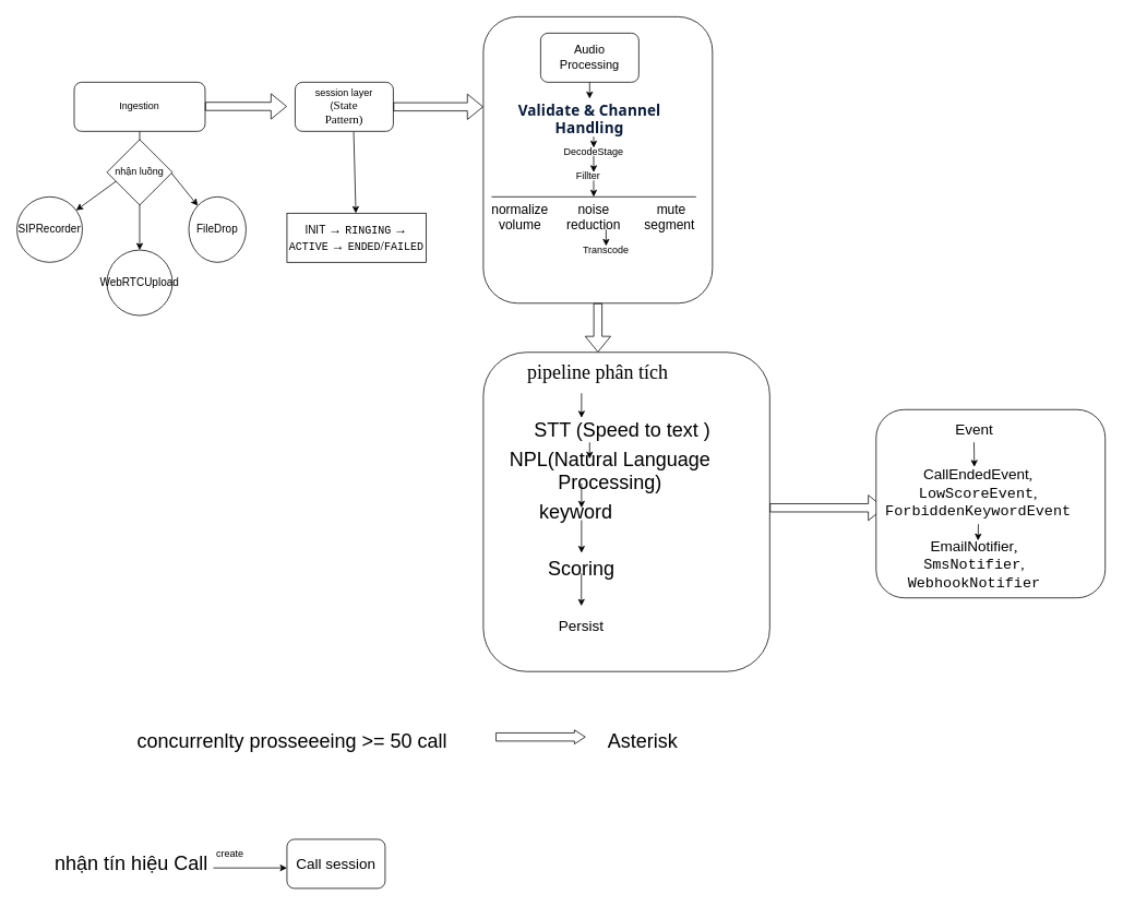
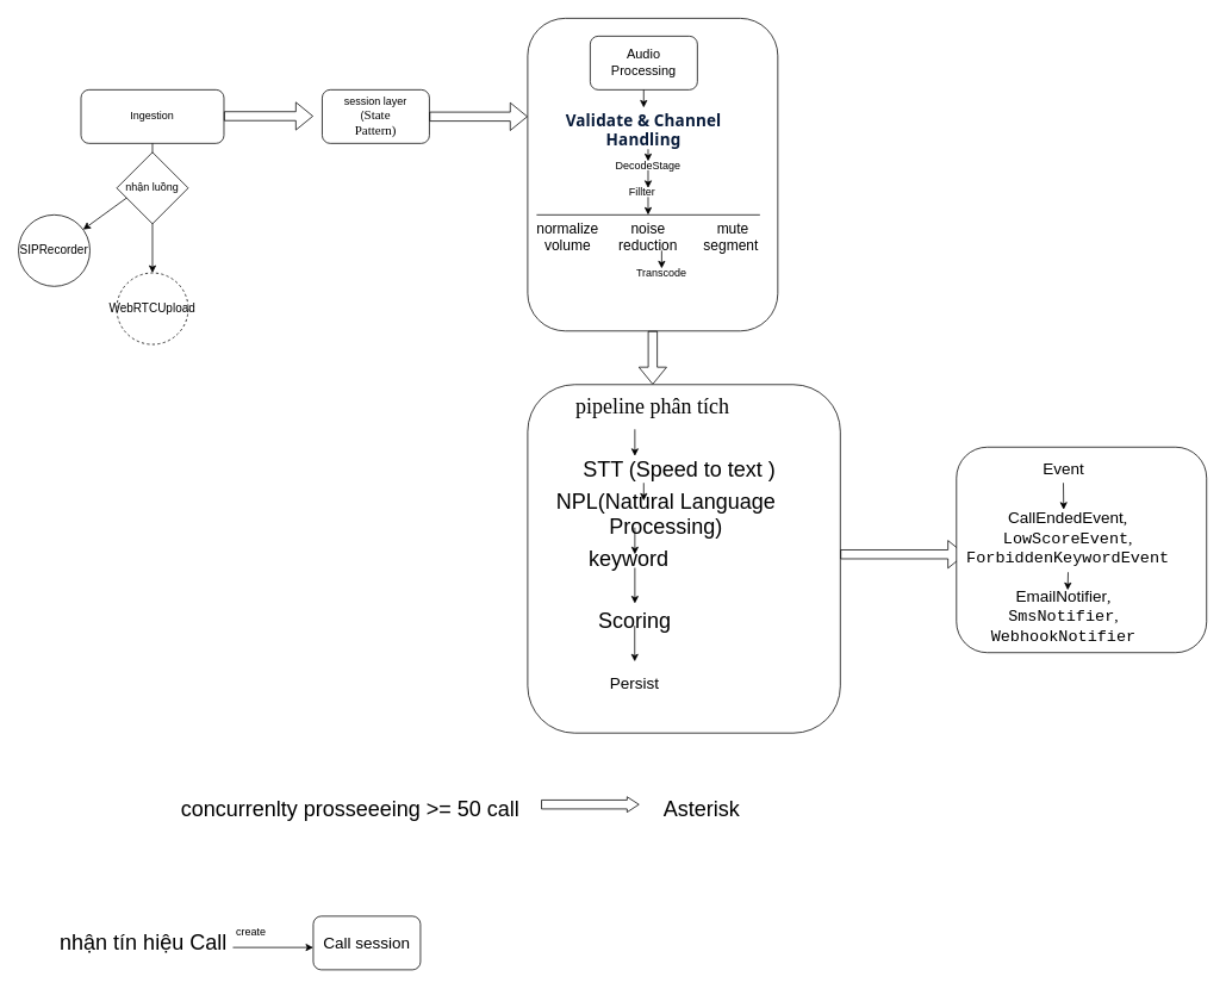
- <mxCell id="8" value="" style="endArrow=classic;html=1;rounded=0;exitX=0.925;exitY=0.438;exitDx=0;exitDy=0;exitPerimeter=0;" parent="1" source="11" target="7" edge="1"><mxGeometry width="50" height="50" relative="1" as="geometry"><mxPoint x="200" y="200" as="sourcePoint" /><mxPoint x="250" y="150" as="targetPoint" /></mxGeometry></mxCell>
- <mxCell id="47" value="" style="endArrow=classic;html=1;rounded=0;exitX=0.596;exitY=1.008;exitDx=0;exitDy=0;exitPerimeter=0;" edge="1" parent="1" source="4" target="46"><mxGeometry width="50" height="50" relative="1" as="geometry"><mxPoint x="380" y="230" as="sourcePoint" /><mxPoint x="430" y="180" as="targetPoint" /></mxGeometry></mxCell>
- <mxCell id="7" value="&lt;span style=&quot;font-size:10.0pt;line-height:107%;&lt;br/&gt;font-family:&amp;quot;Courier New&amp;quot;;mso-fareast-font-family:&amp;quot;Times New Roman&amp;quot;;mso-ansi-language:&lt;br/&gt;EN-US;mso-fareast-language:EN-US;mso-bidi-language:AR-SA&quot;&gt;FileDrop&lt;/span&gt;" style="ellipse;whiteSpace=wrap;html=1;" parent="1" vertex="1"><mxGeometry x="230" y="240" width="70" height="80" as="geometry" /></mxCell>
- <mxCell id="46" value="&lt;span style=&quot;font-size:10.0pt;line-height:107%;&lt;br/&gt;font-family:&amp;quot;Courier New&amp;quot;;mso-fareast-font-family:&amp;quot;Times New Roman&amp;quot;;mso-ansi-language:&lt;br/&gt;EN-US;mso-fareast-language:EN-US;mso-bidi-language:AR-SA&quot;&gt;INIT&lt;/span&gt;&lt;span style=&quot;font-size:12.0pt;line-height:107%;font-family:&amp;quot;Times New Roman&amp;quot;,serif;&lt;br/&gt;mso-fareast-font-family:&amp;quot;Times New Roman&amp;quot;;mso-ansi-language:EN-US;mso-fareast-language:&lt;br/&gt;EN-US;mso-bidi-language:AR-SA&quot;&gt; → &lt;/span&gt;&lt;span style=&quot;font-size:10.0pt;&lt;br/&gt;line-height:107%;font-family:&amp;quot;Courier New&amp;quot;;mso-fareast-font-family:&amp;quot;Times New Roman&amp;quot;;&lt;br/&gt;mso-ansi-language:EN-US;mso-fareast-language:EN-US;mso-bidi-language:AR-SA&quot;&gt;RINGING&lt;/span&gt;&lt;span style=&quot;font-size:12.0pt;line-height:107%;font-family:&amp;quot;Times New Roman&amp;quot;,serif;&lt;br/&gt;mso-fareast-font-family:&amp;quot;Times New Roman&amp;quot;;mso-ansi-language:EN-US;mso-fareast-language:&lt;br/&gt;EN-US;mso-bidi-language:AR-SA&quot;&gt; → &lt;/span&gt;&lt;span style=&quot;font-size:10.0pt;&lt;br/&gt;line-height:107%;font-family:&amp;quot;Courier New&amp;quot;;mso-fareast-font-family:&amp;quot;Times New Roman&amp;quot;;&lt;br/&gt;mso-ansi-language:EN-US;mso-fareast-language:EN-US;mso-bidi-language:AR-SA&quot;&gt;ACTIVE&lt;/span&gt;&lt;span style=&quot;font-size:12.0pt;line-height:107%;font-family:&amp;quot;Times New Roman&amp;quot;,serif;&lt;br/&gt;mso-fareast-font-family:&amp;quot;Times New Roman&amp;quot;;mso-ansi-language:EN-US;mso-fareast-language:&lt;br/&gt;EN-US;mso-bidi-language:AR-SA&quot;&gt; → &lt;/span&gt;&lt;span style=&quot;font-size:10.0pt;&lt;br/&gt;line-height:107%;font-family:&amp;quot;Courier New&amp;quot;;mso-fareast-font-family:&amp;quot;Times New Roman&amp;quot;;&lt;br/&gt;mso-ansi-language:EN-US;mso-fareast-language:EN-US;mso-bidi-language:AR-SA&quot;&gt;ENDED&lt;/span&gt;&lt;span style=&quot;font-size:12.0pt;line-height:107%;font-family:&amp;quot;Times New Roman&amp;quot;,serif;&lt;br/&gt;mso-fareast-font-family:&amp;quot;Times New Roman&amp;quot;;mso-ansi-language:EN-US;mso-fareast-language:&lt;br/&gt;EN-US;mso-bidi-language:AR-SA&quot;&gt;/&lt;/span&gt;&lt;span style=&quot;font-size:10.0pt;&lt;br/&gt;line-height:107%;font-family:&amp;quot;Courier New&amp;quot;;mso-fareast-font-family:&amp;quot;Times New Roman&amp;quot;;&lt;br/&gt;mso-ansi-language:EN-US;mso-fareast-language:EN-US;mso-bidi-language:AR-SA&quot;&gt;FAILED&lt;/span&gt;" style="rounded=0;whiteSpace=wrap;html=1;" vertex="1" parent="1"><mxGeometry x="350" y="260" width="170" height="60" as="geometry" /></mxCell>
- <mxCell id="6" value="&lt;span style=&quot;font-size:10.0pt;line-height:107%;&lt;br/&gt;font-family:&amp;quot;Courier New&amp;quot;;mso-fareast-font-family:&amp;quot;Times New Roman&amp;quot;;mso-ansi-language:&lt;br/&gt;EN-US;mso-fareast-language:EN-US;mso-bidi-language:AR-SA&quot;&gt;WebRTCUpload&lt;/span&gt;" style="ellipse;whiteSpace=wrap;html=1;" parent="1" vertex="1"><mxGeometry x="130" y="305" width="80" height="80" as="geometry" /></mxCell>
+ <mxCell id="6" value="&lt;span style=&quot;font-size:10.0pt;line-height:107%;&lt;br/&gt;font-family:&amp;quot;Courier New&amp;quot;;mso-fareast-font-family:&amp;quot;Times New Roman&amp;quot;;mso-ansi-language:&lt;br/&gt;EN-US;mso-fareast-language:EN-US;mso-bidi-language:AR-SA&quot;&gt;WebRTCUpload&lt;/span&gt;" style="ellipse;whiteSpace=wrap;html=1;dashed=1;" parent="1" vertex="1"><mxGeometry x="130" y="305" width="80" height="80" as="geometry" /></mxCell>
- <mxCell id="48" value="&lt;font style=&quot;font-size: 24px;&quot;&gt;concurrenlty prosseeeing &amp;gt;= 50 call&amp;nbsp;&lt;/font&gt;" style="text;html=1;align=center;verticalAlign=middle;whiteSpace=wrap;rounded=0;" vertex="1" parent="1"><mxGeometry x="165" y="890" width="390" height="30" as="geometry" /></mxCell>
+ <mxCell id="48" value="&lt;font style=&quot;font-size: 24px;&quot;&gt;concurrenlty prosseeeing &amp;gt;= 50 call&amp;nbsp;&lt;/font&gt;" style="text;html=1;align=center;verticalAlign=middle;whiteSpace=wrap;rounded=0;" vertex="1" parent="1"><mxGeometry x="200" y="890" width="390" height="30" as="geometry" /></mxCell>
